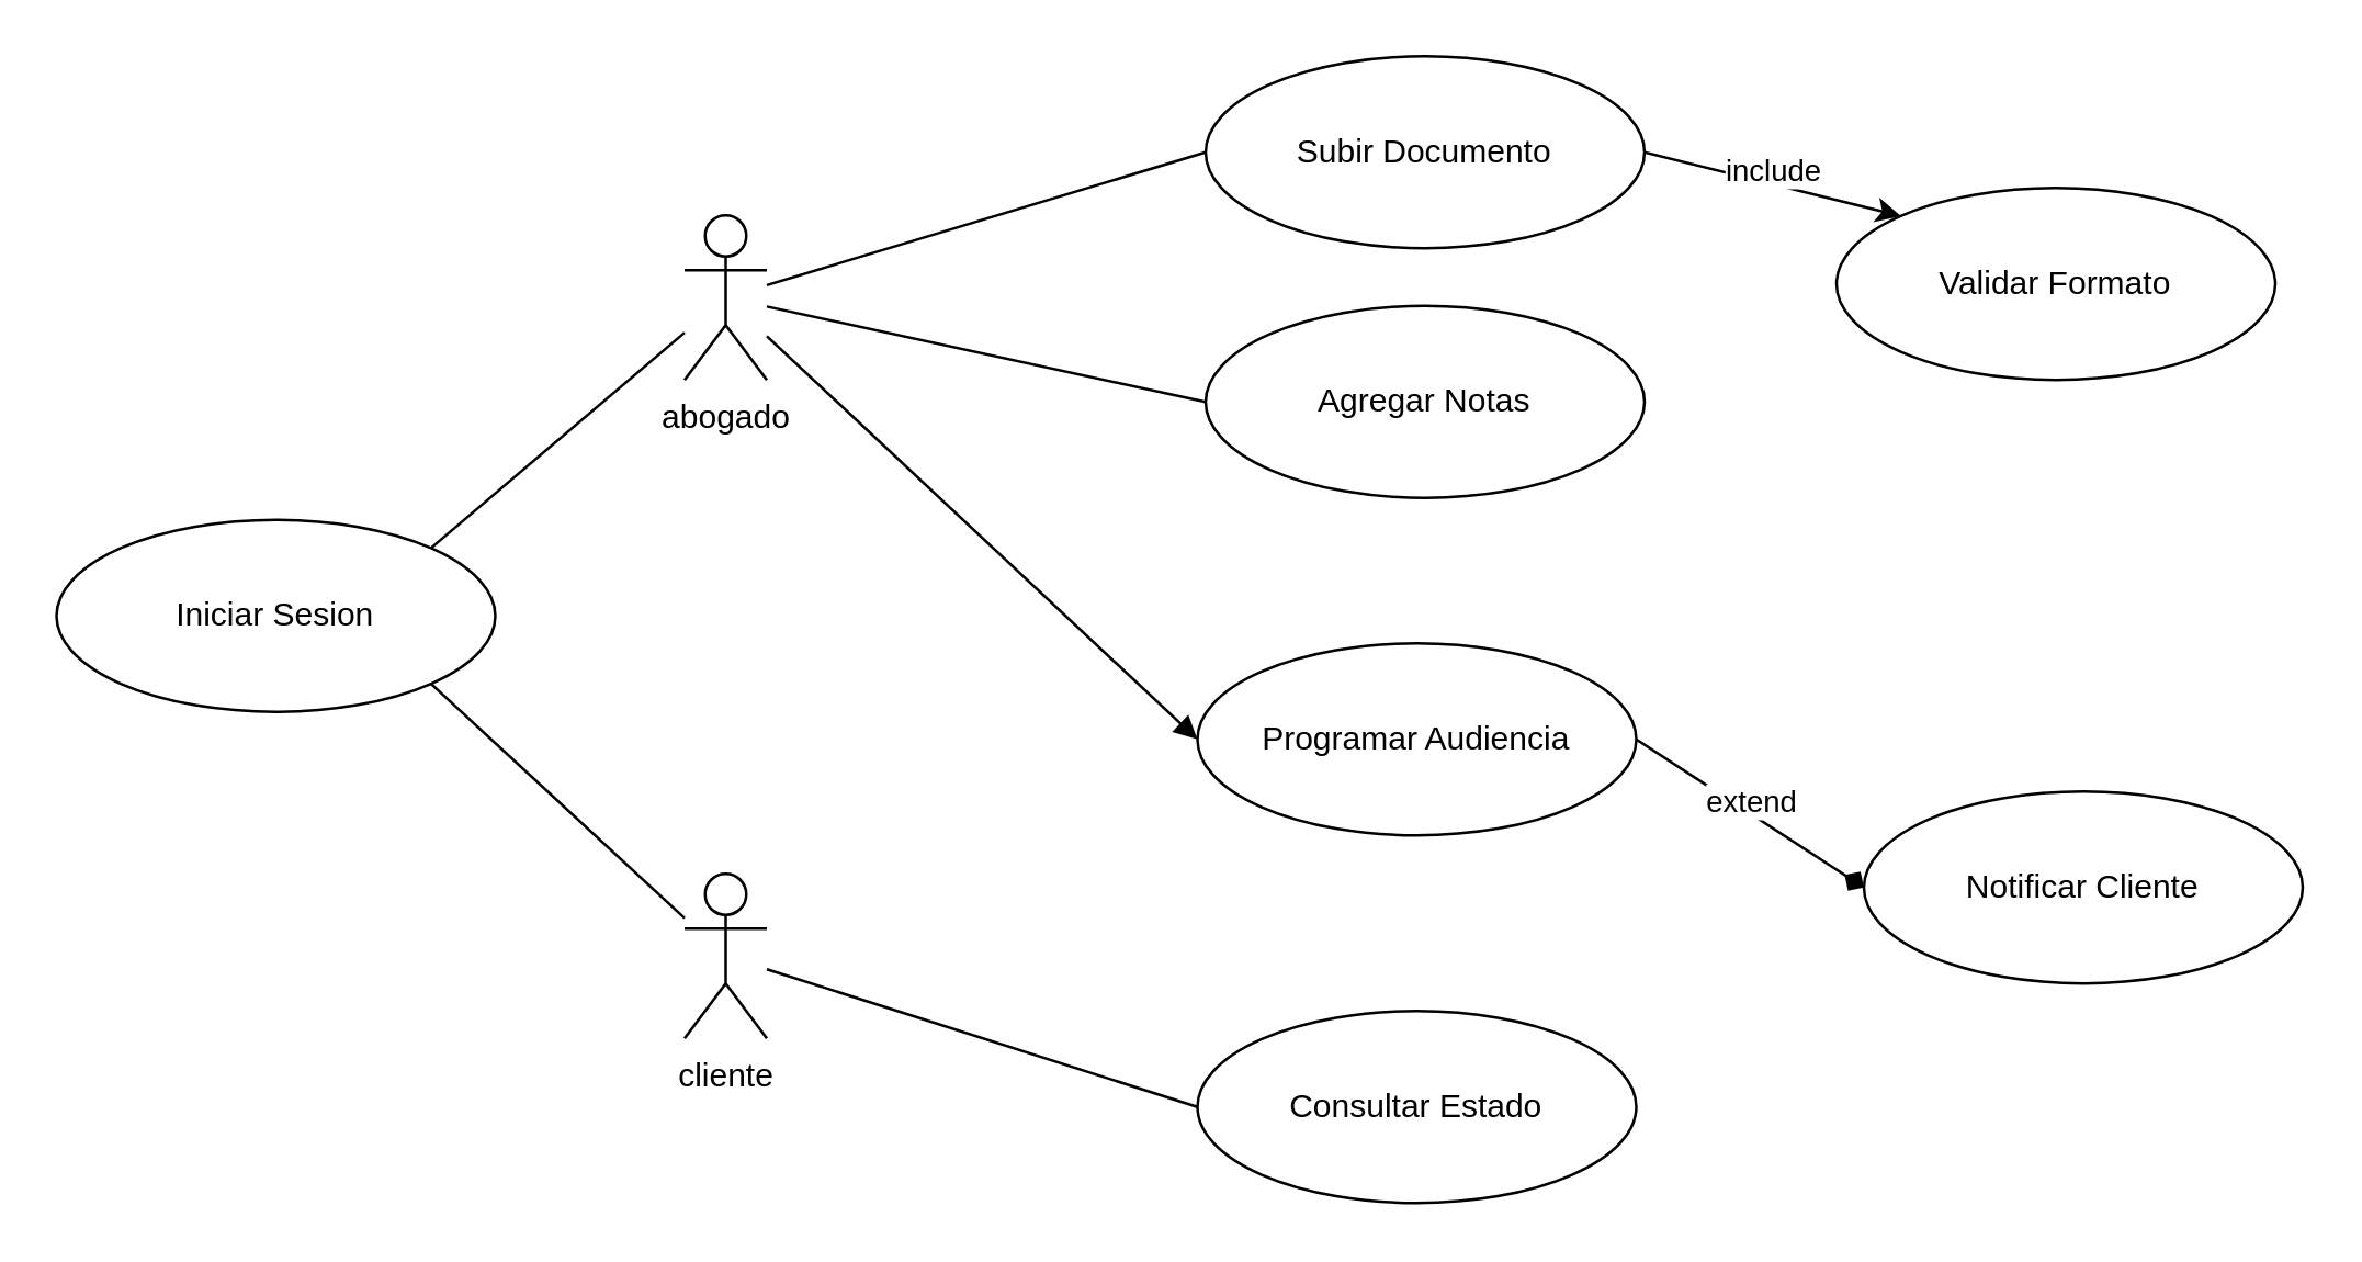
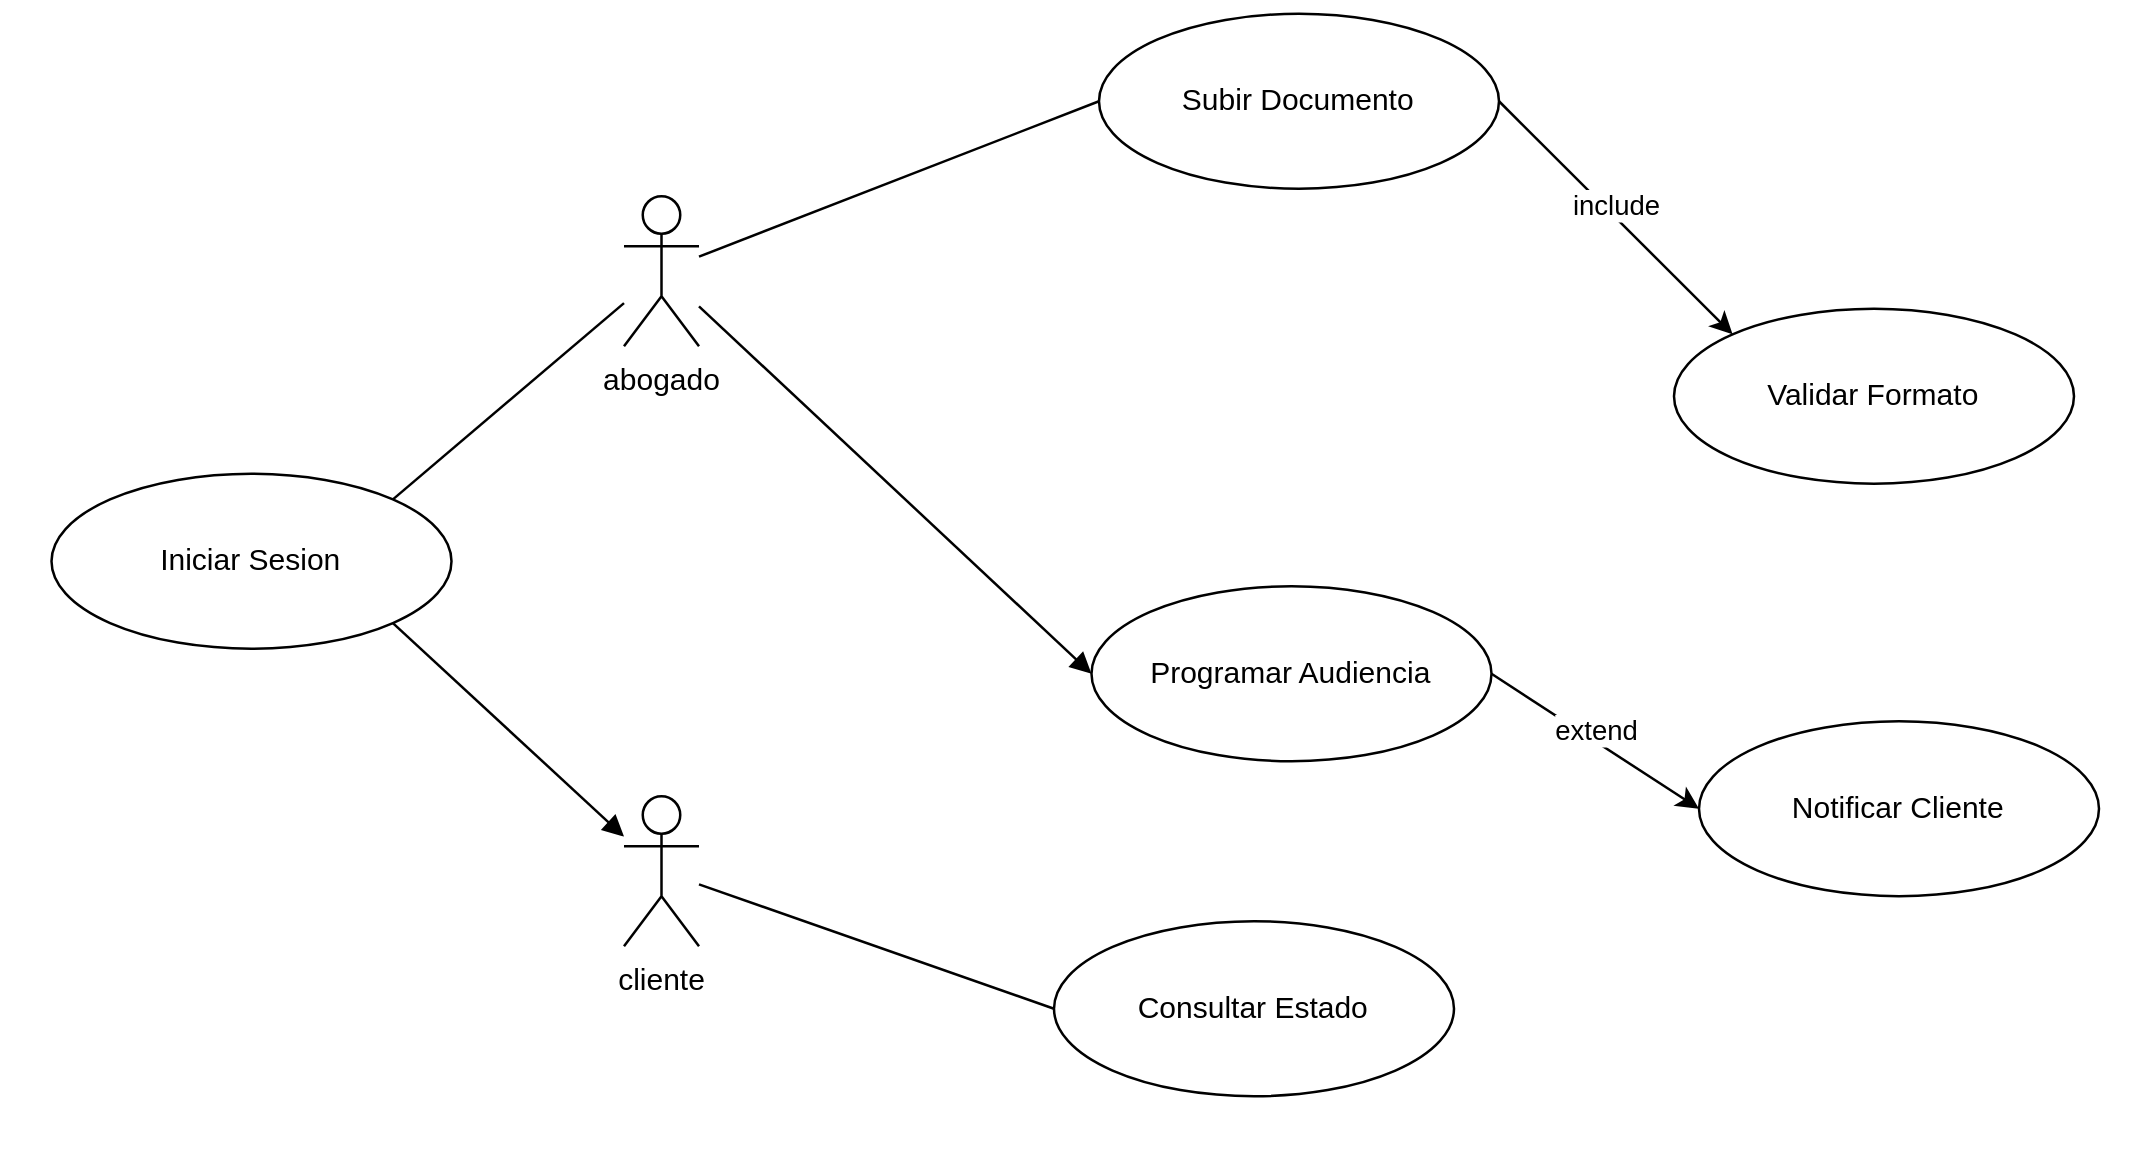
- <mxCell id="4" value="Subir Documento" style="ellipse;whiteSpace=wrap;html=1;" parent="1" vertex="1"><mxGeometry x="439" y="20" width="160" height="70" as="geometry" /></mxCell>
+ <mxCell id="4" value="Subir Documento" style="ellipse;whiteSpace=wrap;html=1;" parent="1" vertex="1"><mxGeometry x="439" y="5" width="160" height="70" as="geometry" /></mxCell>
- <mxCell id="11" value="Validar Formato" style="ellipse;whiteSpace=wrap;html=1;" parent="1" vertex="1"><mxGeometry x="669" y="68" width="160" height="70" as="geometry" /></mxCell>
+ <mxCell id="11" value="Validar Formato" style="ellipse;whiteSpace=wrap;html=1;" parent="1" vertex="1"><mxGeometry x="669" y="123" width="160" height="70" as="geometry" /></mxCell>
- <mxCell id="10" value="" style="endArrow=none;html=1;rounded=0;entryX=0;entryY=0.5;entryDx=0;entryDy=0;" parent="1" source="2" target="5" edge="1"><mxGeometry width="50" height="50" relative="1" as="geometry"><mxPoint x="279" y="108" as="sourcePoint" /><mxPoint x="409" y="178" as="targetPoint" /></mxGeometry></mxCell>
- <mxCell id="5" value="A&lt;span style=&quot;background-color: transparent; color: light-dark(rgb(0, 0, 0), rgb(255, 255, 255));&quot;&gt;gregar Notas&lt;/span&gt;" style="ellipse;whiteSpace=wrap;html=1;" parent="1" vertex="1"><mxGeometry x="439" y="111" width="160" height="70" as="geometry" /></mxCell>
- <mxCell id="16" value="" style="endArrow=diamond;html=1;rounded=0;exitX=1;exitY=0.5;exitDx=0;exitDy=0;entryX=0;entryY=0.5;entryDx=0;entryDy=0;" parent="1" source="9" target="15" edge="1"><mxGeometry relative="1" as="geometry"><mxPoint x="629" y="378" as="sourcePoint" /><mxPoint x="729" y="378" as="targetPoint" /></mxGeometry></mxCell>
+ <mxCell id="16" value="" style="endArrow=classic;html=1;rounded=0;exitX=1;exitY=0.5;exitDx=0;exitDy=0;entryX=0;entryY=0.5;entryDx=0;entryDy=0;" parent="1" source="9" target="15" edge="1"><mxGeometry relative="1" as="geometry"><mxPoint x="629" y="378" as="sourcePoint" /><mxPoint x="729" y="378" as="targetPoint" /></mxGeometry></mxCell>
- <mxCell id="19" value="" style="endArrow=none;html=1;rounded=0;exitX=1;exitY=1;exitDx=0;exitDy=0;" edge="1" parent="1" source="18" target="3"><mxGeometry width="50" height="50" relative="1" as="geometry"><mxPoint x="130" y="405" as="sourcePoint" /><mxPoint x="180" y="355" as="targetPoint" /></mxGeometry></mxCell>
+ <mxCell id="19" value="" style="endArrow=block;html=1;rounded=0;exitX=1;exitY=1;exitDx=0;exitDy=0;" edge="1" parent="1" source="18" target="3"><mxGeometry width="50" height="50" relative="1" as="geometry"><mxPoint x="130" y="405" as="sourcePoint" /><mxPoint x="180" y="355" as="targetPoint" /></mxGeometry></mxCell>
- <mxCell id="6" value="Consultar Estado" style="ellipse;whiteSpace=wrap;html=1;" parent="1" vertex="1"><mxGeometry x="436" y="368" width="160" height="70" as="geometry" /></mxCell>
+ <mxCell id="6" value="Consultar Estado" style="ellipse;whiteSpace=wrap;html=1;" parent="1" vertex="1"><mxGeometry x="421" y="368" width="160" height="70" as="geometry" /></mxCell>
